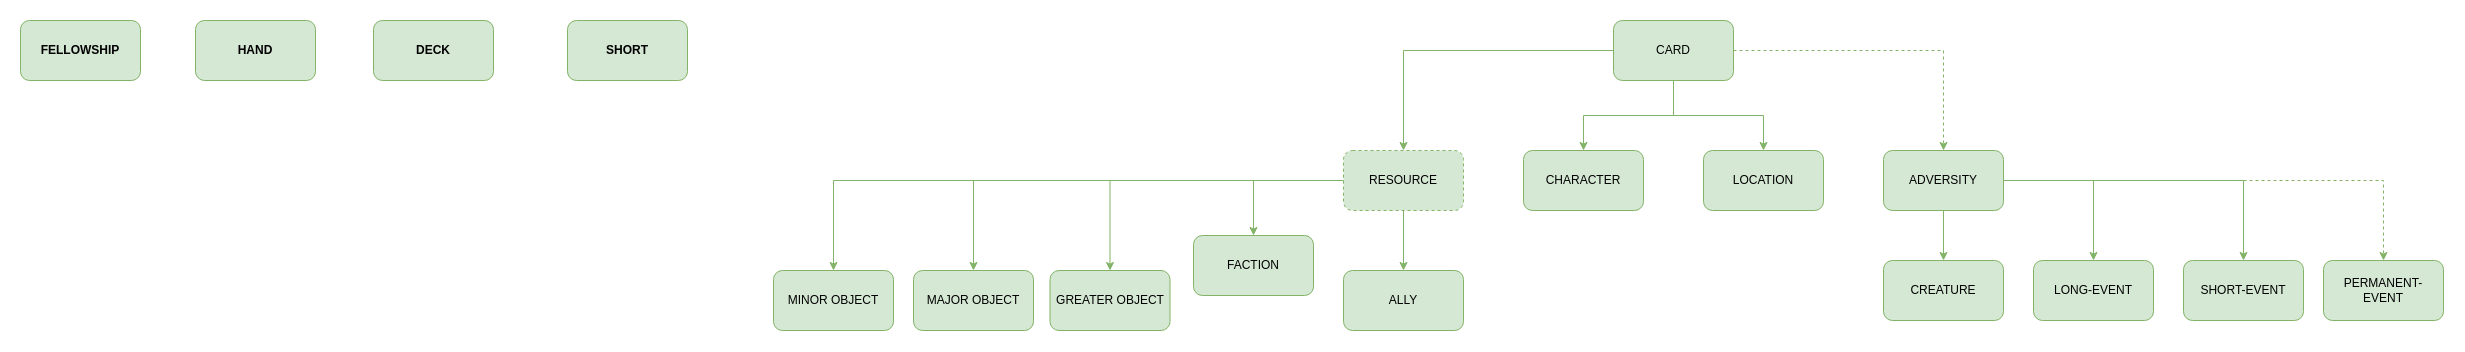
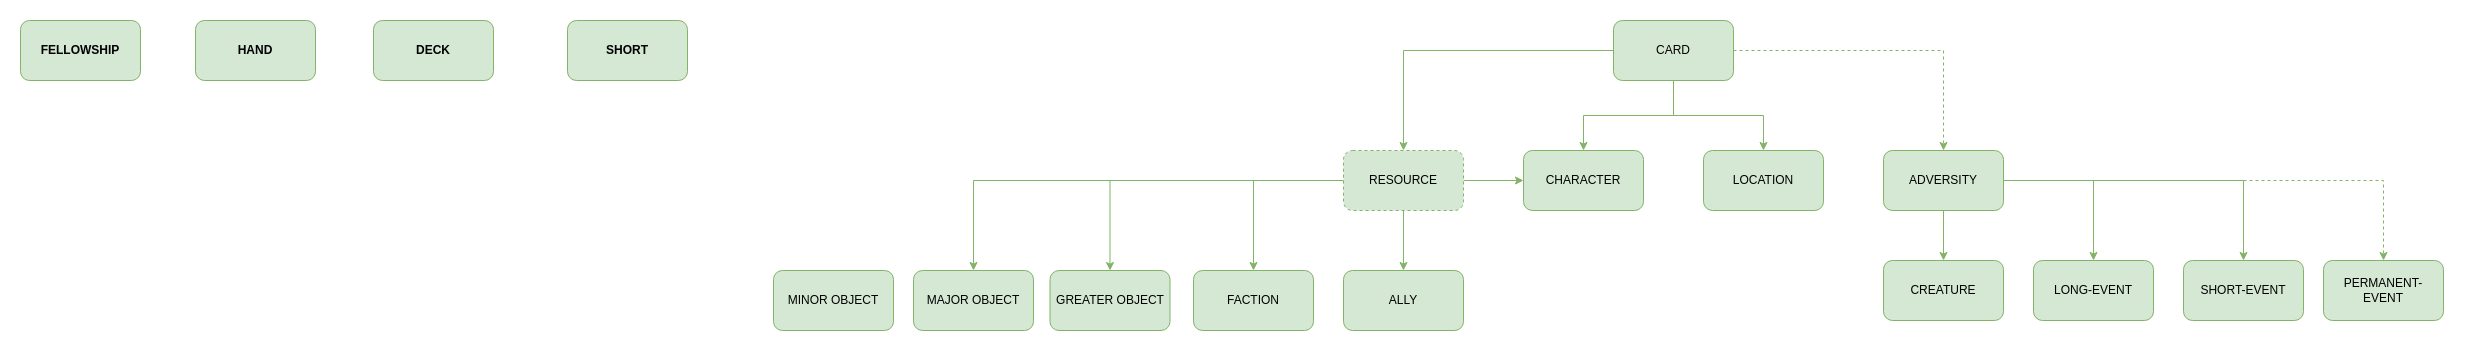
- <mxCell id="10" style="edgeStyle=orthogonalEdgeStyle;rounded=0;orthogonalLoop=1;jettySize=auto;html=1;fillColor=#d5e8d4;strokeColor=#82b366;" edge="1" parent="1" source="11" target="19"><mxGeometry relative="1" as="geometry" /></mxCell>
+ <mxCell id="10" style="edgeStyle=orthogonalEdgeStyle;rounded=0;orthogonalLoop=1;jettySize=auto;html=1;fillColor=#d5e8d4;strokeColor=#82b366;" edge="1" parent="1" source="11" target="5"><mxGeometry relative="1" as="geometry" /></mxCell>
- <mxCell id="3" value="FACTION" style="rounded=1;whiteSpace=wrap;html=1;fillColor=#d5e8d4;strokeColor=#82b366;" vertex="1" parent="1"><mxGeometry x="1193" y="235" width="120" height="60" as="geometry" /></mxCell>
+ <mxCell id="3" value="FACTION" style="rounded=1;whiteSpace=wrap;html=1;fillColor=#d5e8d4;strokeColor=#82b366;" vertex="1" parent="1"><mxGeometry x="1193" y="270" width="120" height="60" as="geometry" /></mxCell>
